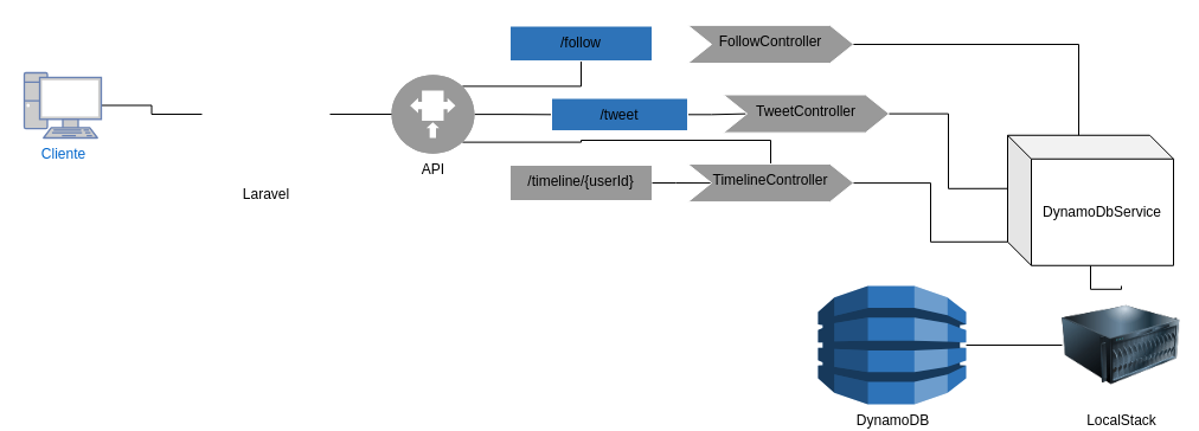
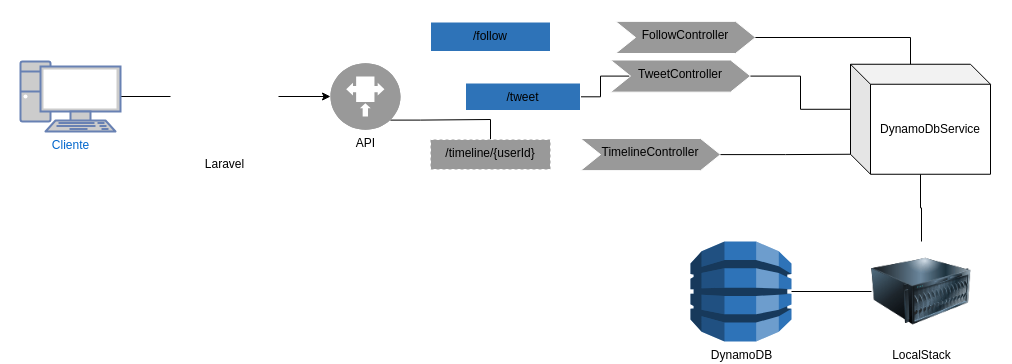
- <mxCell id="19" value="FollowController" style="shape=step;perimeter=stepPerimeter;whiteSpace=wrap;html=1;fixedSize=1;verticalAlign=top;fillColor=#999999;strokeColor=#ffffff;sketch=0;pointerEvents=1;" vertex="1" parent="1"><mxGeometry x="580" y="20.87" width="140" height="32.13" as="geometry" /></mxCell>
+ <mxCell id="19" value="FollowController" style="shape=step;perimeter=stepPerimeter;whiteSpace=wrap;html=1;fixedSize=1;verticalAlign=top;fillColor=#999999;strokeColor=#ffffff;sketch=0;pointerEvents=1;" vertex="1" parent="1"><mxGeometry x="615" y="20.87" width="140" height="32.13" as="geometry" /></mxCell>
- <mxCell id="8" value="" style="edgeStyle=orthogonalEdgeStyle;rounded=0;orthogonalLoop=1;jettySize=auto;html=1;exitX=0.855;exitY=0.145;exitDx=0;exitDy=0;exitPerimeter=0;endArrow=none;startFill=0;" edge="1" parent="1" source="10" target="13"><mxGeometry relative="1" as="geometry" /></mxCell>
- <mxCell id="4" value="&lt;div&gt;Cliente&lt;/div&gt;" style="fontColor=#0066CC;verticalAlign=top;verticalLabelPosition=bottom;labelPosition=center;align=center;html=1;outlineConnect=0;fillColor=#CCCCCC;strokeColor=#6881B3;gradientColor=none;gradientDirection=north;strokeWidth=2;shape=mxgraph.networks.pc;" vertex="1" parent="1"><mxGeometry x="20" y="61" width="65" height="55" as="geometry" /></mxCell>
+ <mxCell id="4" value="&lt;div&gt;Cliente&lt;/div&gt;" style="fontColor=#0066CC;verticalAlign=top;verticalLabelPosition=bottom;labelPosition=center;align=center;html=1;outlineConnect=0;fillColor=#CCCCCC;strokeColor=#6881B3;gradientColor=none;gradientDirection=north;strokeWidth=2;shape=mxgraph.networks.pc;" vertex="1" parent="1"><mxGeometry x="20" y="61" width="100" height="70" as="geometry" /></mxCell>
- <mxCell id="20" value="TweetController" style="shape=step;perimeter=stepPerimeter;whiteSpace=wrap;html=1;fixedSize=1;verticalAlign=top;fillColor=#999999;strokeColor=#ffffff;sketch=0;pointerEvents=1;" vertex="1" parent="1"><mxGeometry x="610" y="79.5" width="140" height="32.13" as="geometry" /></mxCell>
+ <mxCell id="20" value="TweetController" style="shape=step;perimeter=stepPerimeter;whiteSpace=wrap;html=1;fixedSize=1;verticalAlign=top;fillColor=#999999;strokeColor=#ffffff;sketch=0;pointerEvents=1;" vertex="1" parent="1"><mxGeometry x="610" y="59.5" width="140" height="32.13" as="geometry" /></mxCell>
- <mxCell id="11" style="edgeStyle=orthogonalEdgeStyle;rounded=0;orthogonalLoop=1;jettySize=auto;html=1;entryX=0;entryY=0.5;entryDx=0;entryDy=0;entryPerimeter=0;endArrow=none;startFill=0;" edge="1" parent="1" source="2" target="10"><mxGeometry relative="1" as="geometry" /></mxCell>
+ <mxCell id="11" style="edgeStyle=orthogonalEdgeStyle;rounded=0;orthogonalLoop=1;jettySize=auto;html=1;entryX=0;entryY=0.5;entryDx=0;entryDy=0;entryPerimeter=0;endArrow=classic;startFill=0;" edge="1" parent="1" source="2" target="10"><mxGeometry relative="1" as="geometry" /></mxCell>
- <mxCell id="9" value="" style="edgeStyle=orthogonalEdgeStyle;rounded=0;orthogonalLoop=1;jettySize=auto;html=1;endArrow=none;startFill=0;" edge="1" parent="1" source="10" target="15"><mxGeometry relative="1" as="geometry" /></mxCell>
- <mxCell id="7" value="" style="edgeStyle=orthogonalEdgeStyle;rounded=0;orthogonalLoop=1;jettySize=auto;html=1;exitX=0.855;exitY=0.855;exitDx=0;exitDy=0;exitPerimeter=0;endArrow=none;startFill=0;" edge="1" parent="1" source="10" target="22"><mxGeometry relative="1" as="geometry" /></mxCell>
+ <mxCell id="7" value="" style="edgeStyle=orthogonalEdgeStyle;rounded=0;orthogonalLoop=1;jettySize=auto;html=1;exitX=0.855;exitY=0.855;exitDx=0;exitDy=0;exitPerimeter=0;endArrow=none;startFill=0;" edge="1" parent="1" source="10" target="12"><mxGeometry relative="1" as="geometry" /></mxCell>
- <mxCell id="12" value="&lt;div&gt;/timeline/{userId}&lt;/div&gt;" style="whiteSpace=wrap;html=1;verticalAlign=top;fillColor=#999999;strokeColor=#ffffff;sketch=0;pointerEvents=1;" vertex="1" parent="1"><mxGeometry x="430" y="139" width="120" height="30" as="geometry" /></mxCell>
+ <mxCell id="12" value="&lt;div&gt;/timeline/{userId}&lt;/div&gt;" style="whiteSpace=wrap;html=1;verticalAlign=top;fillColor=#999999;strokeColor=#ffffff;sketch=0;pointerEvents=1;dashed=1;" vertex="1" parent="1"><mxGeometry x="430" y="139" width="120" height="30" as="geometry" /></mxCell>
- <mxCell id="21" value="" style="edgeStyle=orthogonalEdgeStyle;rounded=0;orthogonalLoop=1;jettySize=auto;html=1;exitX=1;exitY=0.5;exitDx=0;exitDy=0;endArrow=none;startFill=0;" edge="1" parent="1" target="22" source="12"><mxGeometry relative="1" as="geometry"><mxPoint x="560" y="156.13" as="sourcePoint" /></mxGeometry></mxCell>
- <mxCell id="17" value="DynamoDbService" style="shape=cube;whiteSpace=wrap;html=1;boundedLbl=1;backgroundOutline=1;darkOpacity=0.05;darkOpacity2=0.1;" vertex="1" parent="1"><mxGeometry x="850" y="113.75" width="140" height="110" as="geometry" /></mxCell>
+ <mxCell id="17" value="DynamoDbService" style="shape=cube;whiteSpace=wrap;html=1;boundedLbl=1;backgroundOutline=1;darkOpacity=0.05;darkOpacity2=0.1;" vertex="1" parent="1"><mxGeometry x="850" y="63.75" width="140" height="110" as="geometry" /></mxCell>
- <mxCell id="5" value="DynamoDB" style="outlineConnect=0;dashed=0;verticalLabelPosition=bottom;verticalAlign=top;align=center;html=1;shape=mxgraph.aws3.dynamo_db;fillColor=#2E73B8;gradientColor=none;" vertex="1" parent="1"><mxGeometry x="690" y="241" width="125" height="100" as="geometry" /></mxCell>
+ <mxCell id="5" value="DynamoDB" style="outlineConnect=0;dashed=0;verticalLabelPosition=bottom;verticalAlign=top;align=center;html=1;shape=mxgraph.aws3.dynamo_db;fillColor=#2E73B8;gradientColor=none;" vertex="1" parent="1"><mxGeometry x="690" y="241" width="101" height="100" as="geometry" /></mxCell>
- <mxCell id="6" value="LocalStack" style="image;html=1;image=img/lib/clip_art/computers/Server_128x128.png" vertex="1" parent="1"><mxGeometry x="896" y="241" width="100" height="100" as="geometry" /></mxCell>
+ <mxCell id="6" value="LocalStack" style="image;html=1;image=img/lib/clip_art/computers/Server_128x128.png" vertex="1" parent="1"><mxGeometry x="871" y="241" width="100" height="100" as="geometry" /></mxCell>
